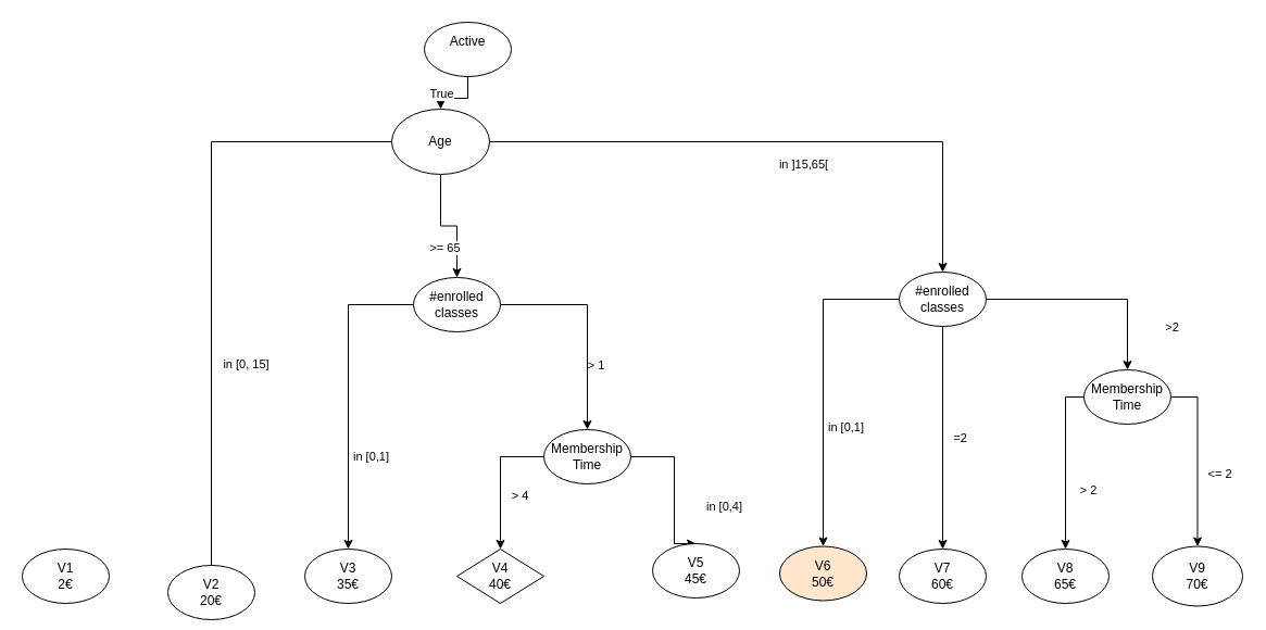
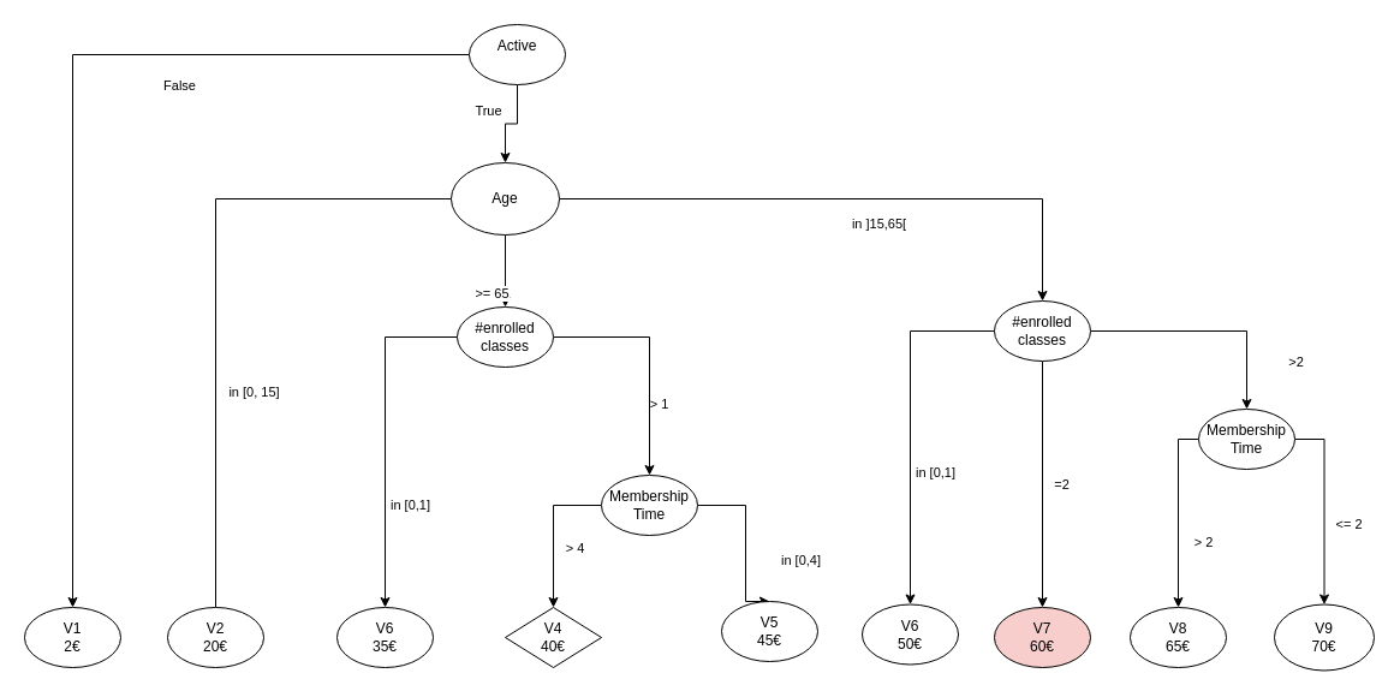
+ <mxCell id="18" style="edgeStyle=orthogonalEdgeStyle;rounded=0;orthogonalLoop=1;jettySize=auto;html=1;entryX=0.5;entryY=0;entryDx=0;entryDy=0;" edge="1" parent="1" source="20" target="10"><mxGeometry relative="1" as="geometry" /></mxCell>
+ <mxCell id="19" value="False" style="edgeLabel;html=1;align=center;verticalAlign=middle;resizable=0;points=[];" vertex="1" connectable="0" parent="18"><mxGeometry x="-0.267" y="-58" relative="1" as="geometry"><mxPoint x="48" y="83" as="offset" /></mxGeometry></mxCell>
- <mxCell id="8" value="Age" style="ellipse;whiteSpace=wrap;html=1;" vertex="1" parent="1"><mxGeometry x="360" y="100" width="90" height="60" as="geometry" /></mxCell>
+ <mxCell id="8" value="Age" style="ellipse;whiteSpace=wrap;html=1;" vertex="1" parent="1"><mxGeometry x="375" y="135" width="90" height="60" as="geometry" /></mxCell>
- <mxCell id="28" value="V6&lt;br&gt;50€" style="ellipse;whiteSpace=wrap;html=1;fillColor=#ffe6cc;" vertex="1" parent="1"><mxGeometry x="717" y="502.5" width="80" height="50" as="geometry" /></mxCell>
+ <mxCell id="28" value="V6&lt;br&gt;50€" style="ellipse;whiteSpace=wrap;html=1;" vertex="1" parent="1"><mxGeometry x="717" y="502.5" width="80" height="50" as="geometry" /></mxCell>
- <mxCell id="37" value="V3&lt;br&gt;35€" style="ellipse;whiteSpace=wrap;html=1;" vertex="1" parent="1"><mxGeometry x="280" y="505" width="80" height="50" as="geometry" /></mxCell>
+ <mxCell id="37" value="V6&lt;br&gt;35€" style="ellipse;whiteSpace=wrap;html=1;" vertex="1" parent="1"><mxGeometry x="280" y="505" width="80" height="50" as="geometry" /></mxCell>
- <mxCell id="29" value="V7&lt;br&gt;60€" style="ellipse;whiteSpace=wrap;html=1;" vertex="1" parent="1"><mxGeometry x="827" y="505" width="80" height="50" as="geometry" /></mxCell>
+ <mxCell id="29" value="V7&lt;br&gt;60€" style="ellipse;whiteSpace=wrap;html=1;fillColor=#f8cecc;" vertex="1" parent="1"><mxGeometry x="827" y="505" width="80" height="50" as="geometry" /></mxCell>
- <mxCell id="9" value="V2&lt;br&gt;20€" style="ellipse;whiteSpace=wrap;html=1;" vertex="1" parent="1"><mxGeometry x="154" y="520" width="80" height="50" as="geometry" /></mxCell>
+ <mxCell id="9" value="V2&lt;br&gt;20€" style="ellipse;whiteSpace=wrap;html=1;" vertex="1" parent="1"><mxGeometry x="139" y="505" width="80" height="50" as="geometry" /></mxCell>
